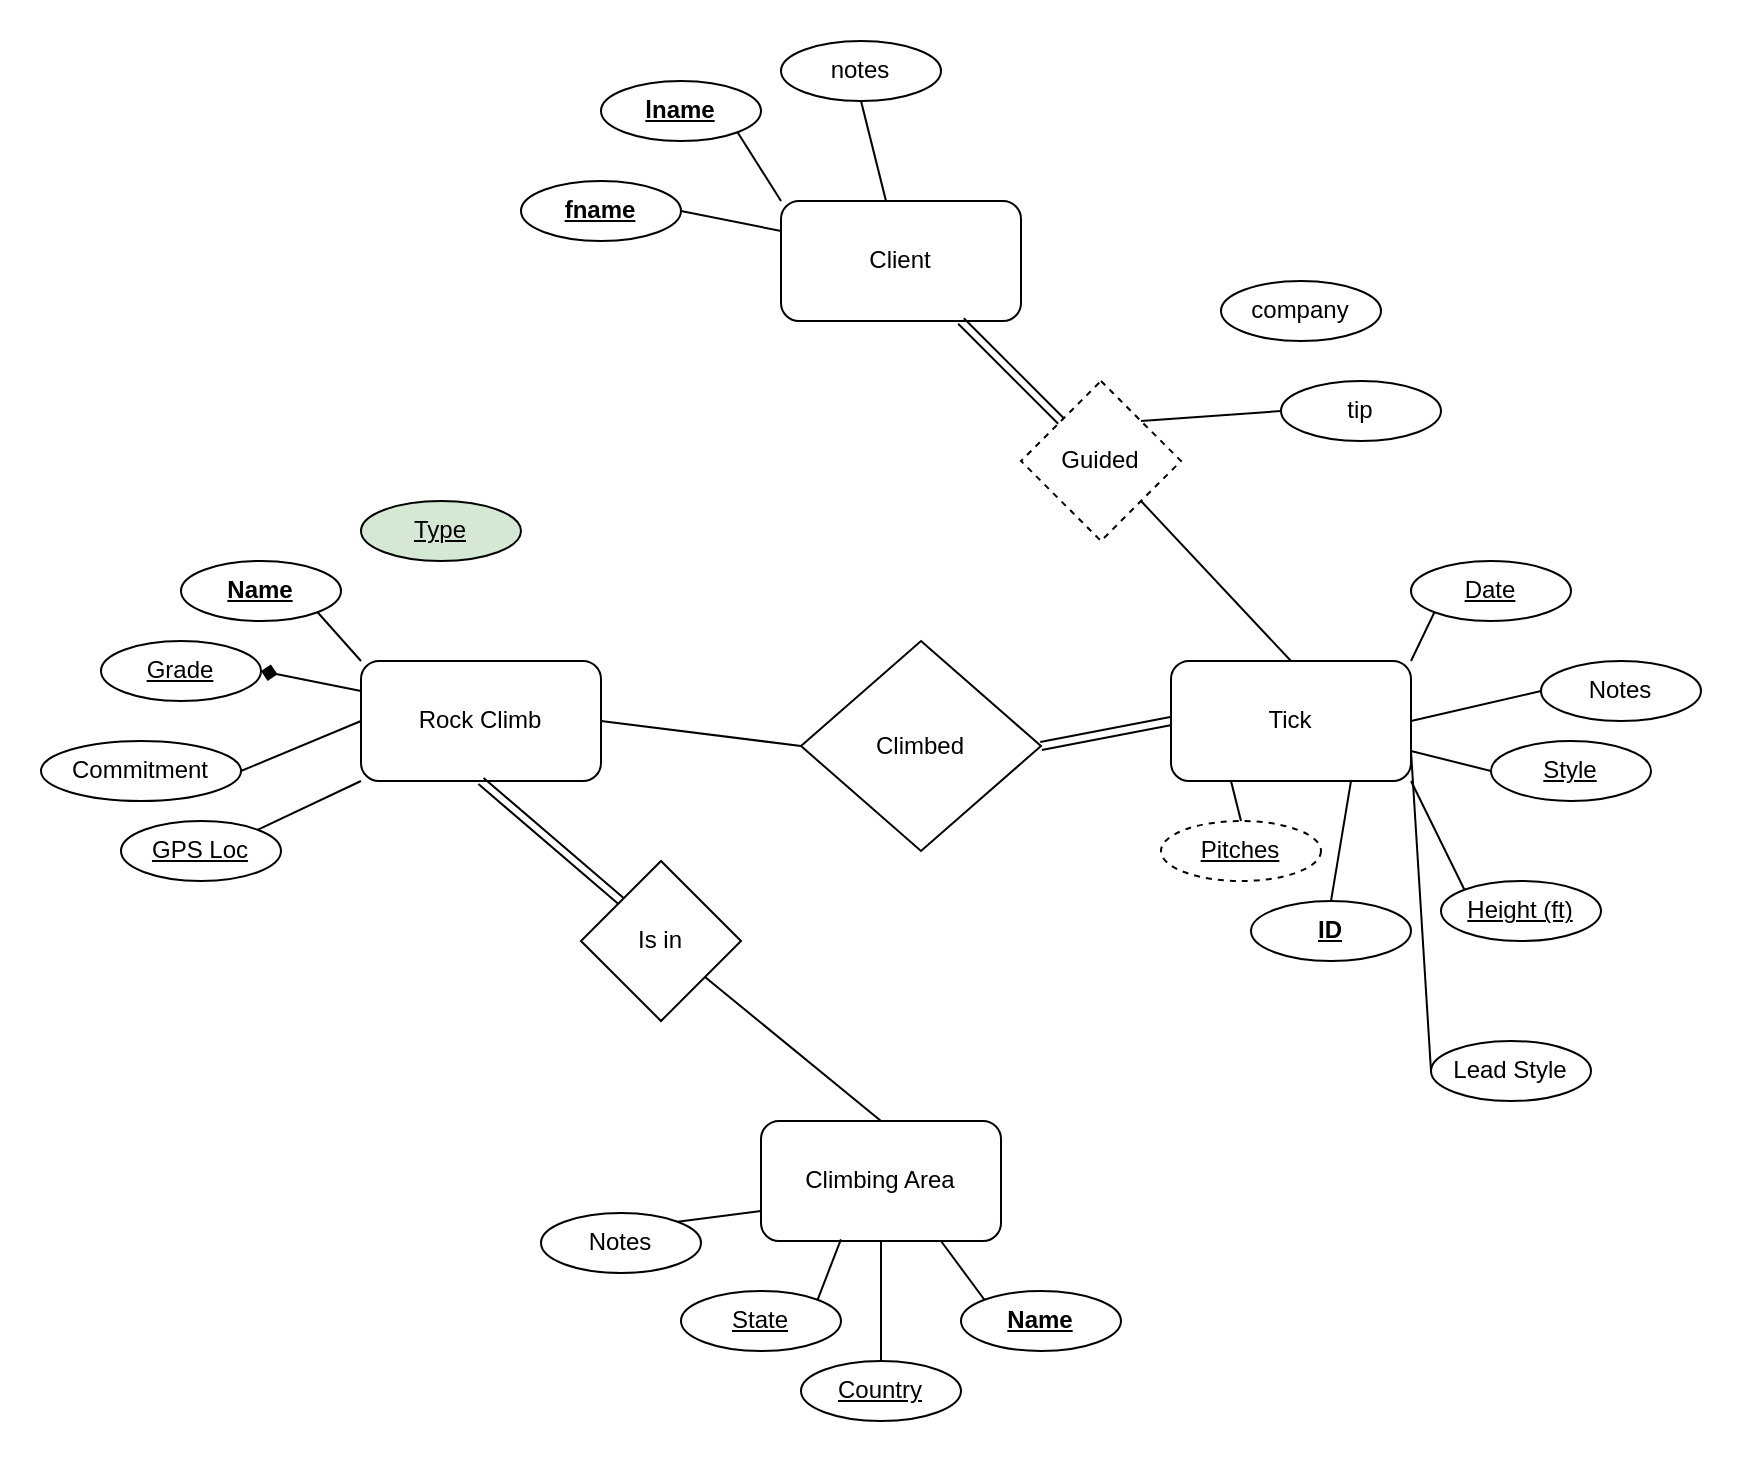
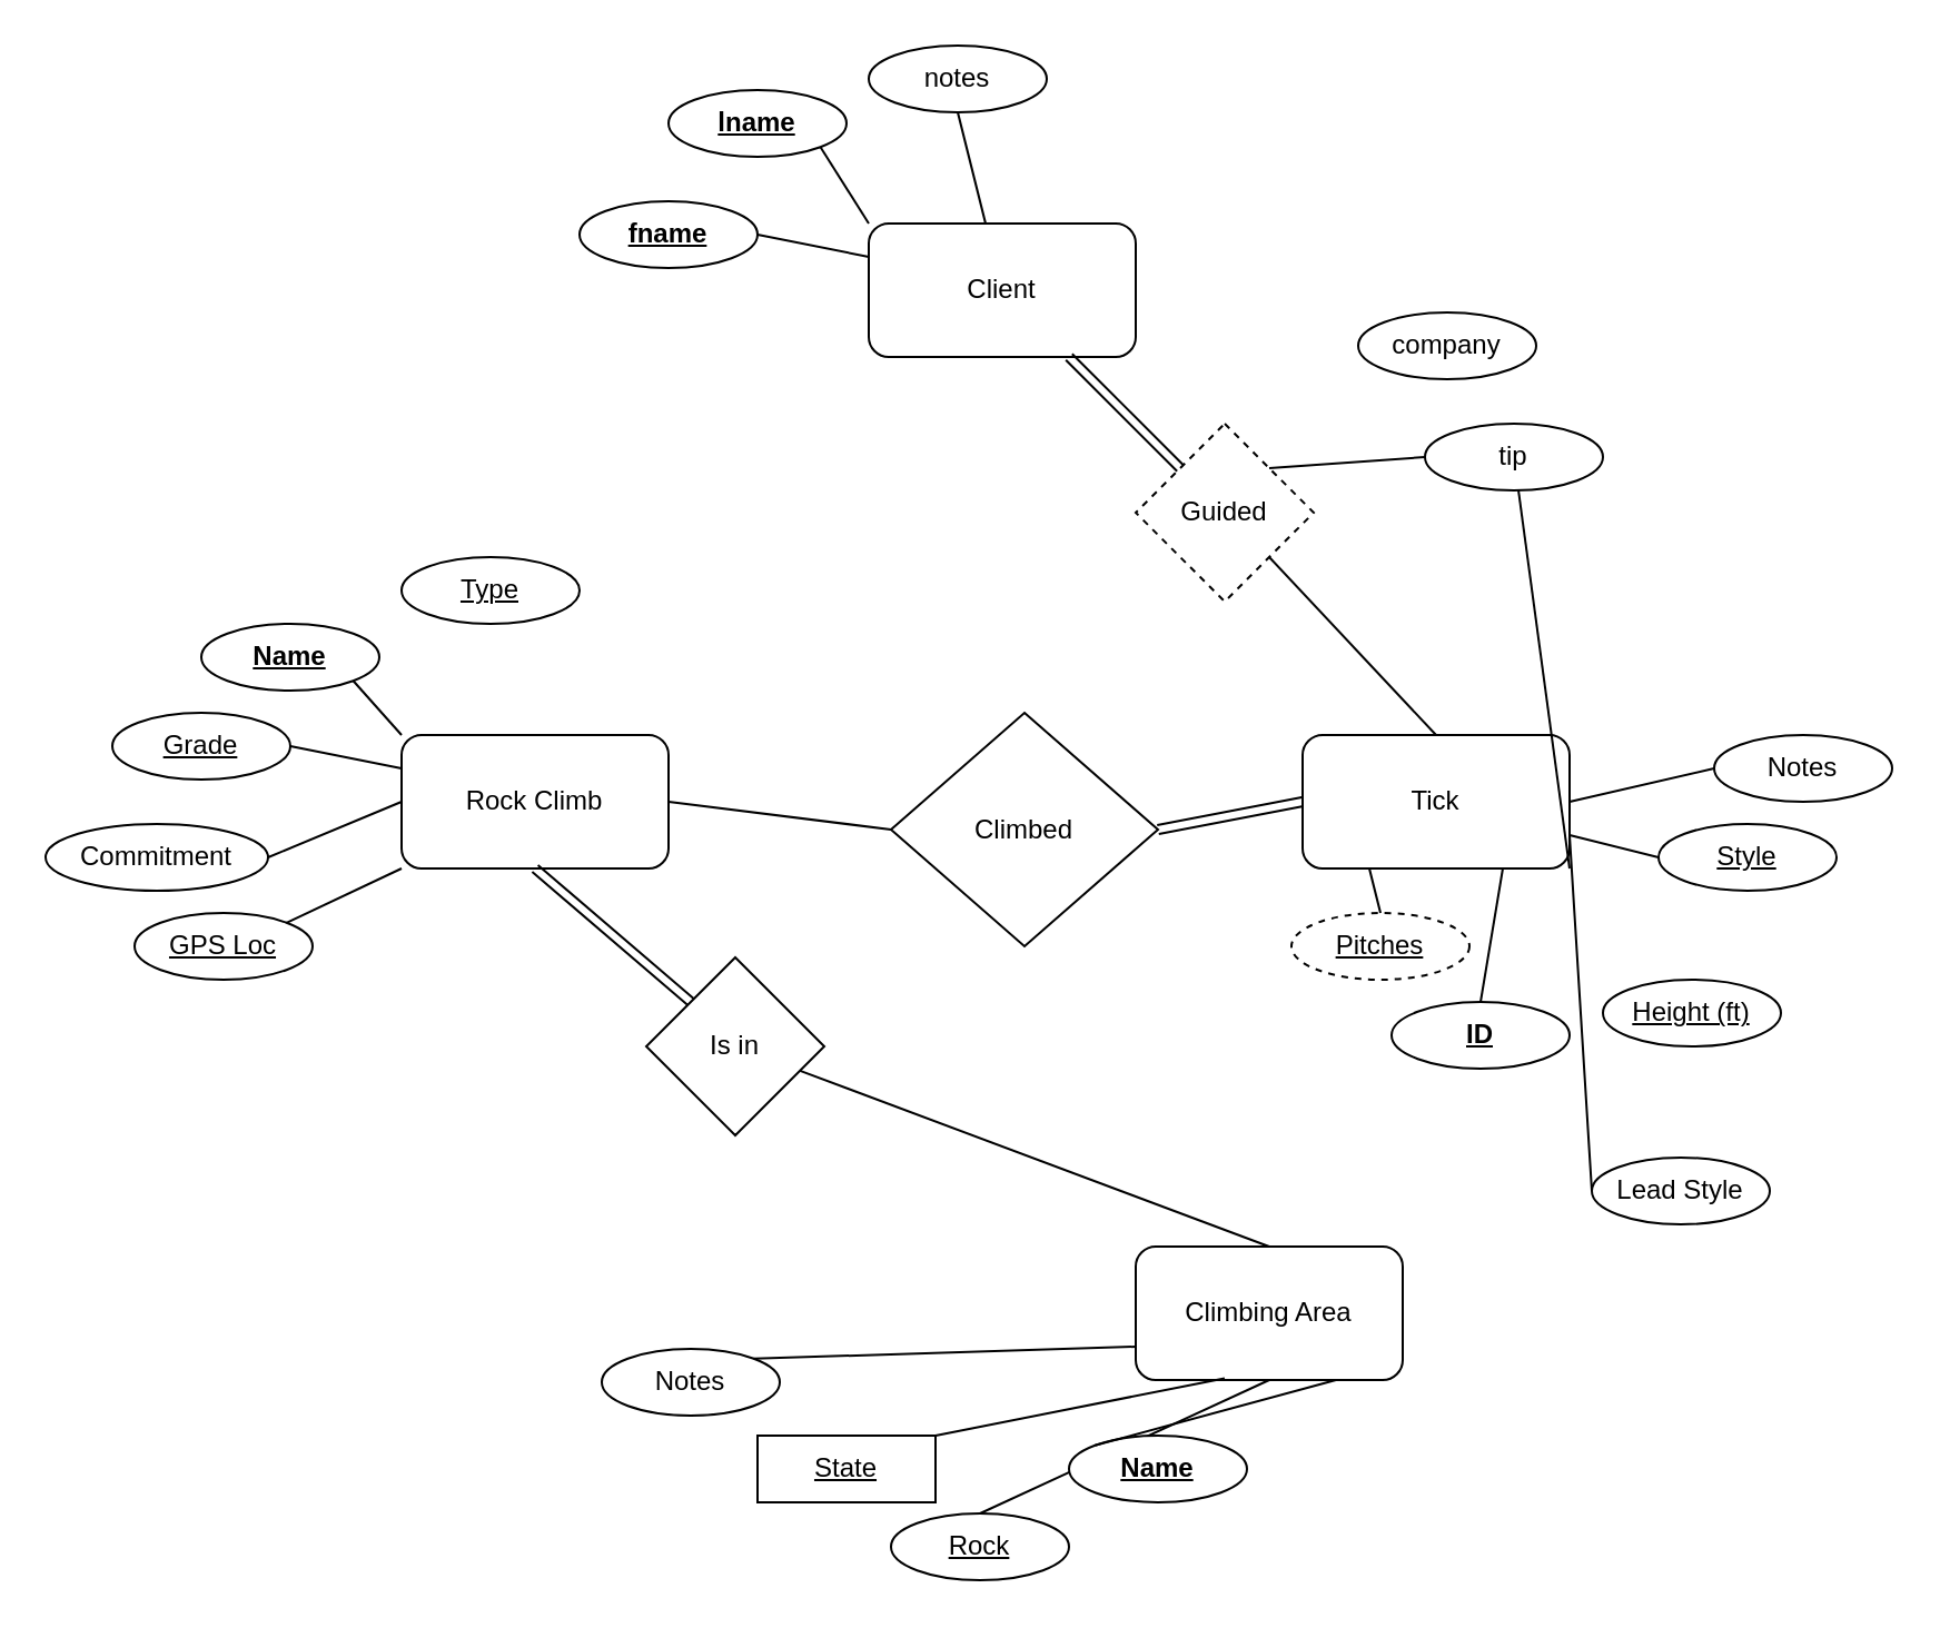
- <mxCell id="12" value="&lt;u&gt;Type&lt;/u&gt;" style="ellipse;whiteSpace=wrap;html=1;fillColor=#d5e8d4;" parent="1" vertex="1"><mxGeometry x="180" y="250" width="80" height="30" as="geometry" /></mxCell>
+ <mxCell id="12" value="&lt;u&gt;Type&lt;/u&gt;" style="ellipse;whiteSpace=wrap;html=1;" parent="1" vertex="1"><mxGeometry x="180" y="250" width="80" height="30" as="geometry" /></mxCell>
- <mxCell id="16" value="&lt;u&gt;Date&lt;/u&gt;" style="ellipse;whiteSpace=wrap;html=1;" parent="1" vertex="1"><mxGeometry x="705" y="280" width="80" height="30" as="geometry" /></mxCell>
- <mxCell id="25" value="" style="endArrow=none;html=1;rounded=0;entryX=0;entryY=1;entryDx=0;entryDy=0;exitX=1;exitY=0;exitDx=0;exitDy=0;" parent="1" source="2" target="16" edge="1"><mxGeometry width="50" height="50" relative="1" as="geometry"><mxPoint x="510" y="480" as="sourcePoint" /><mxPoint x="560" y="430" as="targetPoint" /></mxGeometry></mxCell>
- <mxCell id="26" value="" style="endArrow=diamond;html=1;rounded=0;entryX=1;entryY=0.5;entryDx=0;entryDy=0;exitX=0;exitY=0.25;exitDx=0;exitDy=0;" parent="1" source="4" target="10" edge="1"><mxGeometry width="50" height="50" relative="1" as="geometry"><mxPoint x="510" y="480" as="sourcePoint" /><mxPoint x="560" y="430" as="targetPoint" /></mxGeometry></mxCell>
+ <mxCell id="26" value="" style="endArrow=none;html=1;rounded=0;entryX=1;entryY=0.5;entryDx=0;entryDy=0;exitX=0;exitY=0.25;exitDx=0;exitDy=0;" parent="1" source="4" target="10" edge="1"><mxGeometry width="50" height="50" relative="1" as="geometry"><mxPoint x="510" y="480" as="sourcePoint" /><mxPoint x="560" y="430" as="targetPoint" /></mxGeometry></mxCell>
- <mxCell id="22" value="" style="endArrow=none;html=1;rounded=0;entryX=0;entryY=0;entryDx=0;entryDy=0;exitX=1;exitY=1;exitDx=0;exitDy=0;" parent="1" source="2" target="11" edge="1"><mxGeometry width="50" height="50" relative="1" as="geometry"><mxPoint x="510" y="480" as="sourcePoint" /><mxPoint x="560" y="430" as="targetPoint" /></mxGeometry></mxCell>
+ <mxCell id="22" value="" style="endArrow=none;html=1;rounded=0;exitX=1;exitY=1;exitDx=0;exitDy=0;" parent="1" source="2" target="40" edge="1"><mxGeometry width="50" height="50" relative="1" as="geometry"><mxPoint x="510" y="480" as="sourcePoint" /><mxPoint x="560" y="430" as="targetPoint" /></mxGeometry></mxCell>
- <mxCell id="3" value="Climbing Area" style="rounded=1;whiteSpace=wrap;html=1;" parent="1" vertex="1"><mxGeometry x="380" y="560" width="120" height="60" as="geometry" /></mxCell>
+ <mxCell id="3" value="Climbing Area" style="rounded=1;whiteSpace=wrap;html=1;" parent="1" vertex="1"><mxGeometry x="510" y="560" width="120" height="60" as="geometry" /></mxCell>
- <mxCell id="14" value="&lt;u&gt;State&lt;/u&gt;" style="ellipse;whiteSpace=wrap;html=1;" parent="1" vertex="1"><mxGeometry x="340" y="645" width="80" height="30" as="geometry" /></mxCell>
+ <mxCell id="14" value="&lt;u&gt;State&lt;/u&gt;" style="whiteSpace=wrap;html=1;rounded=0;" parent="1" vertex="1"><mxGeometry x="340" y="645" width="80" height="30" as="geometry" /></mxCell>
- <mxCell id="15" value="&lt;u&gt;Country&lt;/u&gt;" style="ellipse;whiteSpace=wrap;html=1;" parent="1" vertex="1"><mxGeometry x="400" y="680" width="80" height="30" as="geometry" /></mxCell>
+ <mxCell id="15" value="&lt;u&gt;Rock&lt;/u&gt;" style="ellipse;whiteSpace=wrap;html=1;" parent="1" vertex="1"><mxGeometry x="400" y="680" width="80" height="30" as="geometry" /></mxCell>
